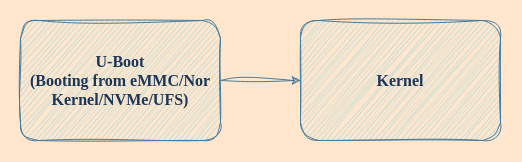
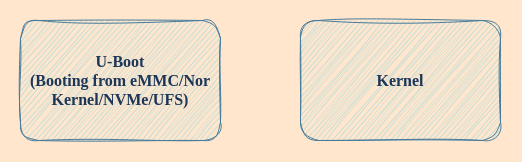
- <mxCell id="2" value="" style="edgeStyle=orthogonalEdgeStyle;rounded=0;orthogonalLoop=1;jettySize=auto;html=1;labelBackgroundColor=none;strokeColor=#457B9D;fontColor=default;fontSize=16;fontStyle=1;sketch=1;curveFitting=1;jiggle=2;" parent="1" source="3" target="4" edge="1"><mxGeometry relative="1" as="geometry" /></mxCell>
